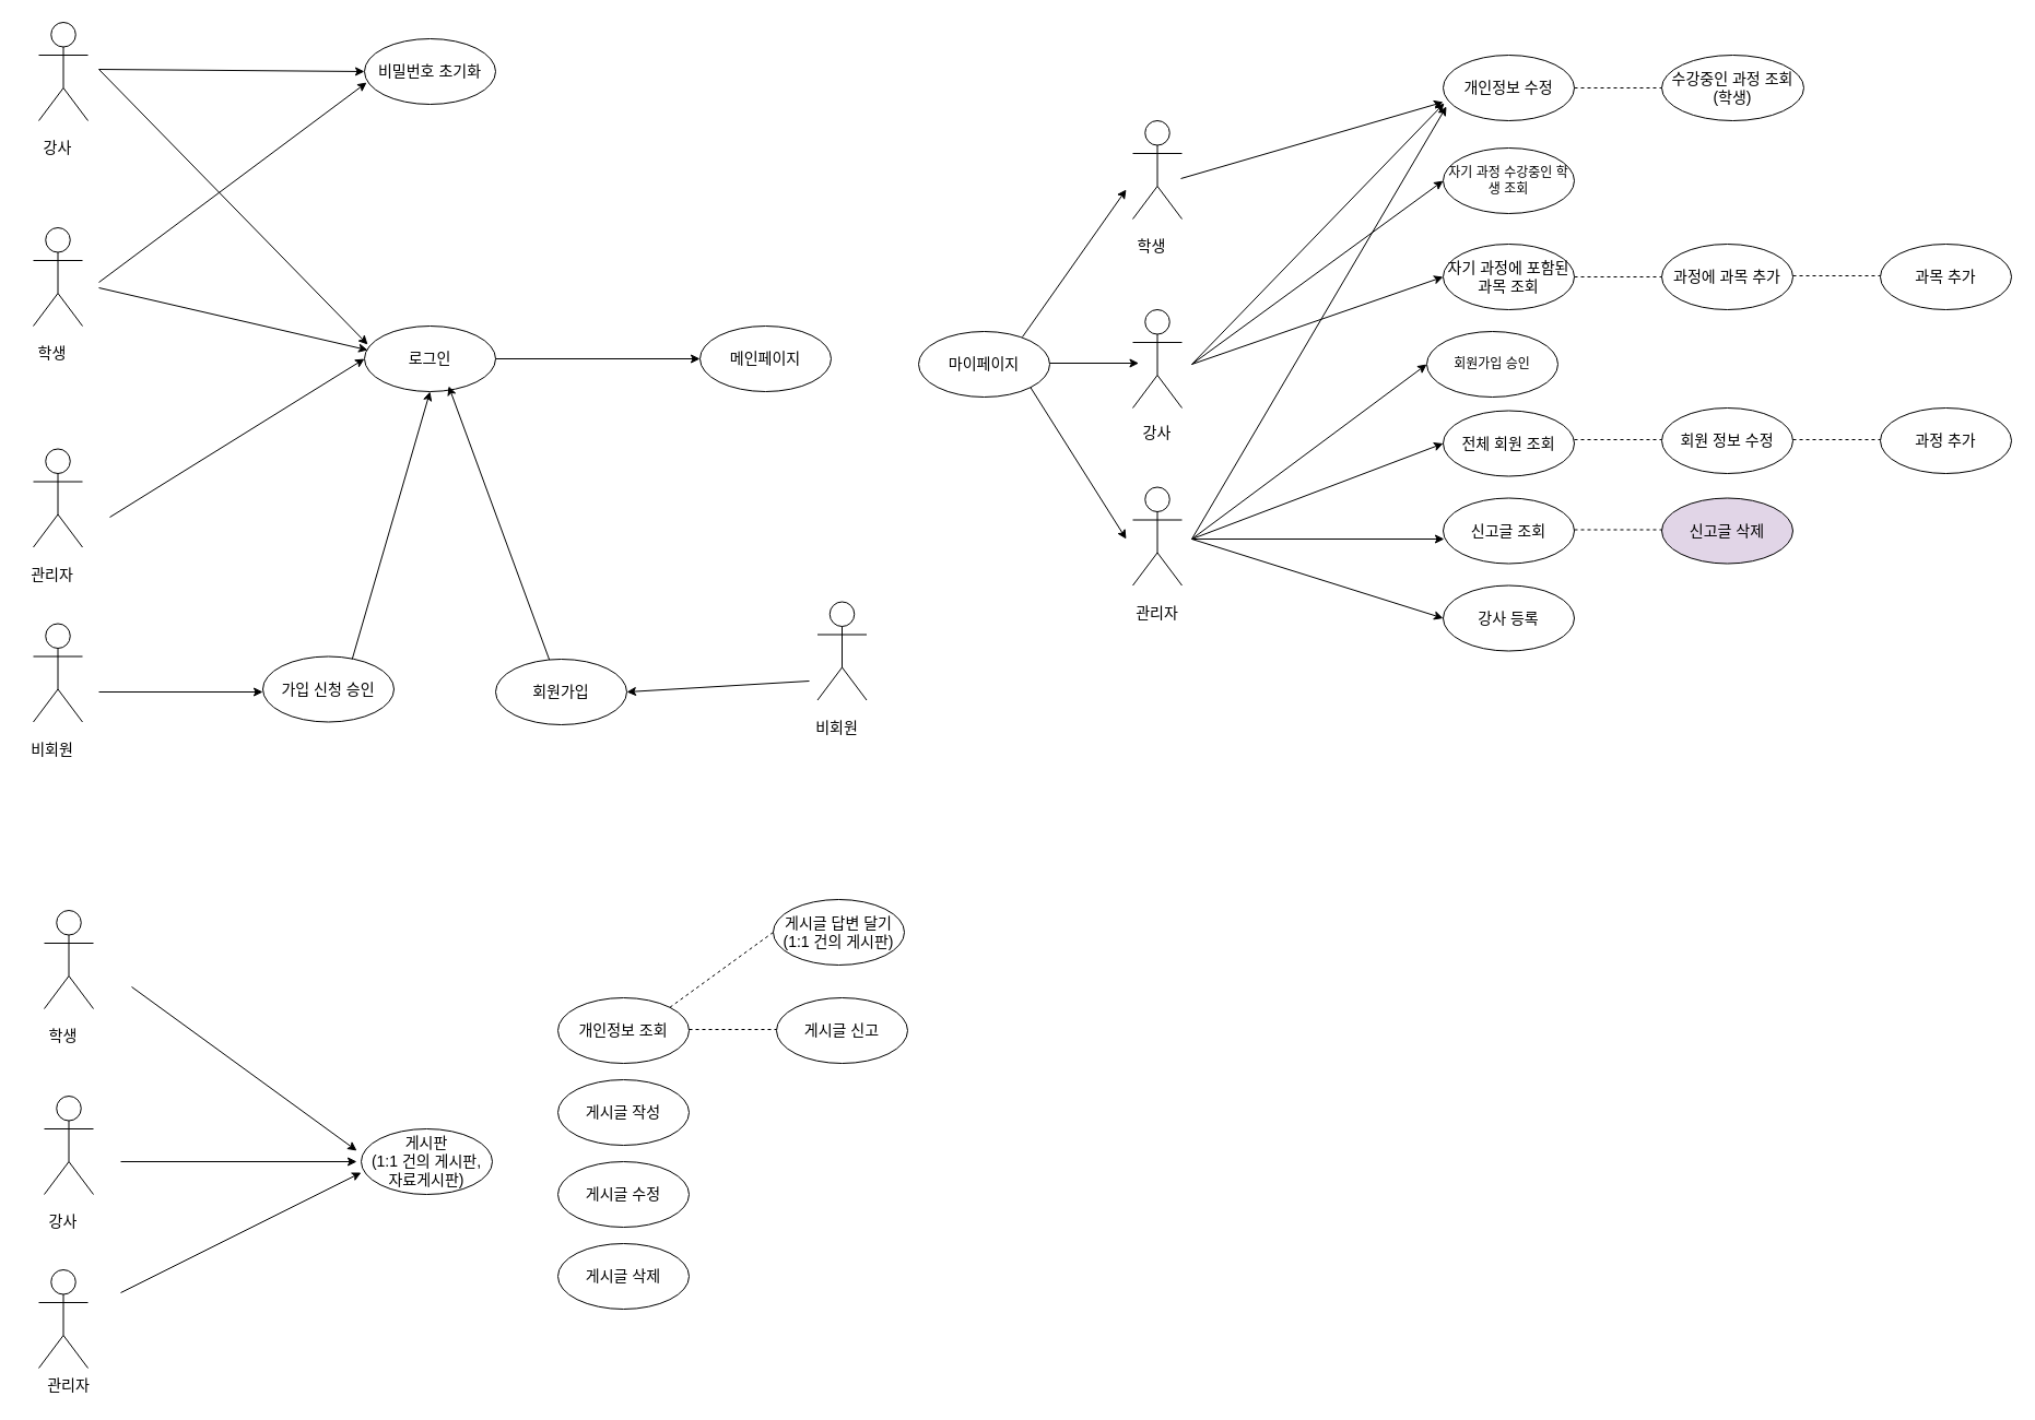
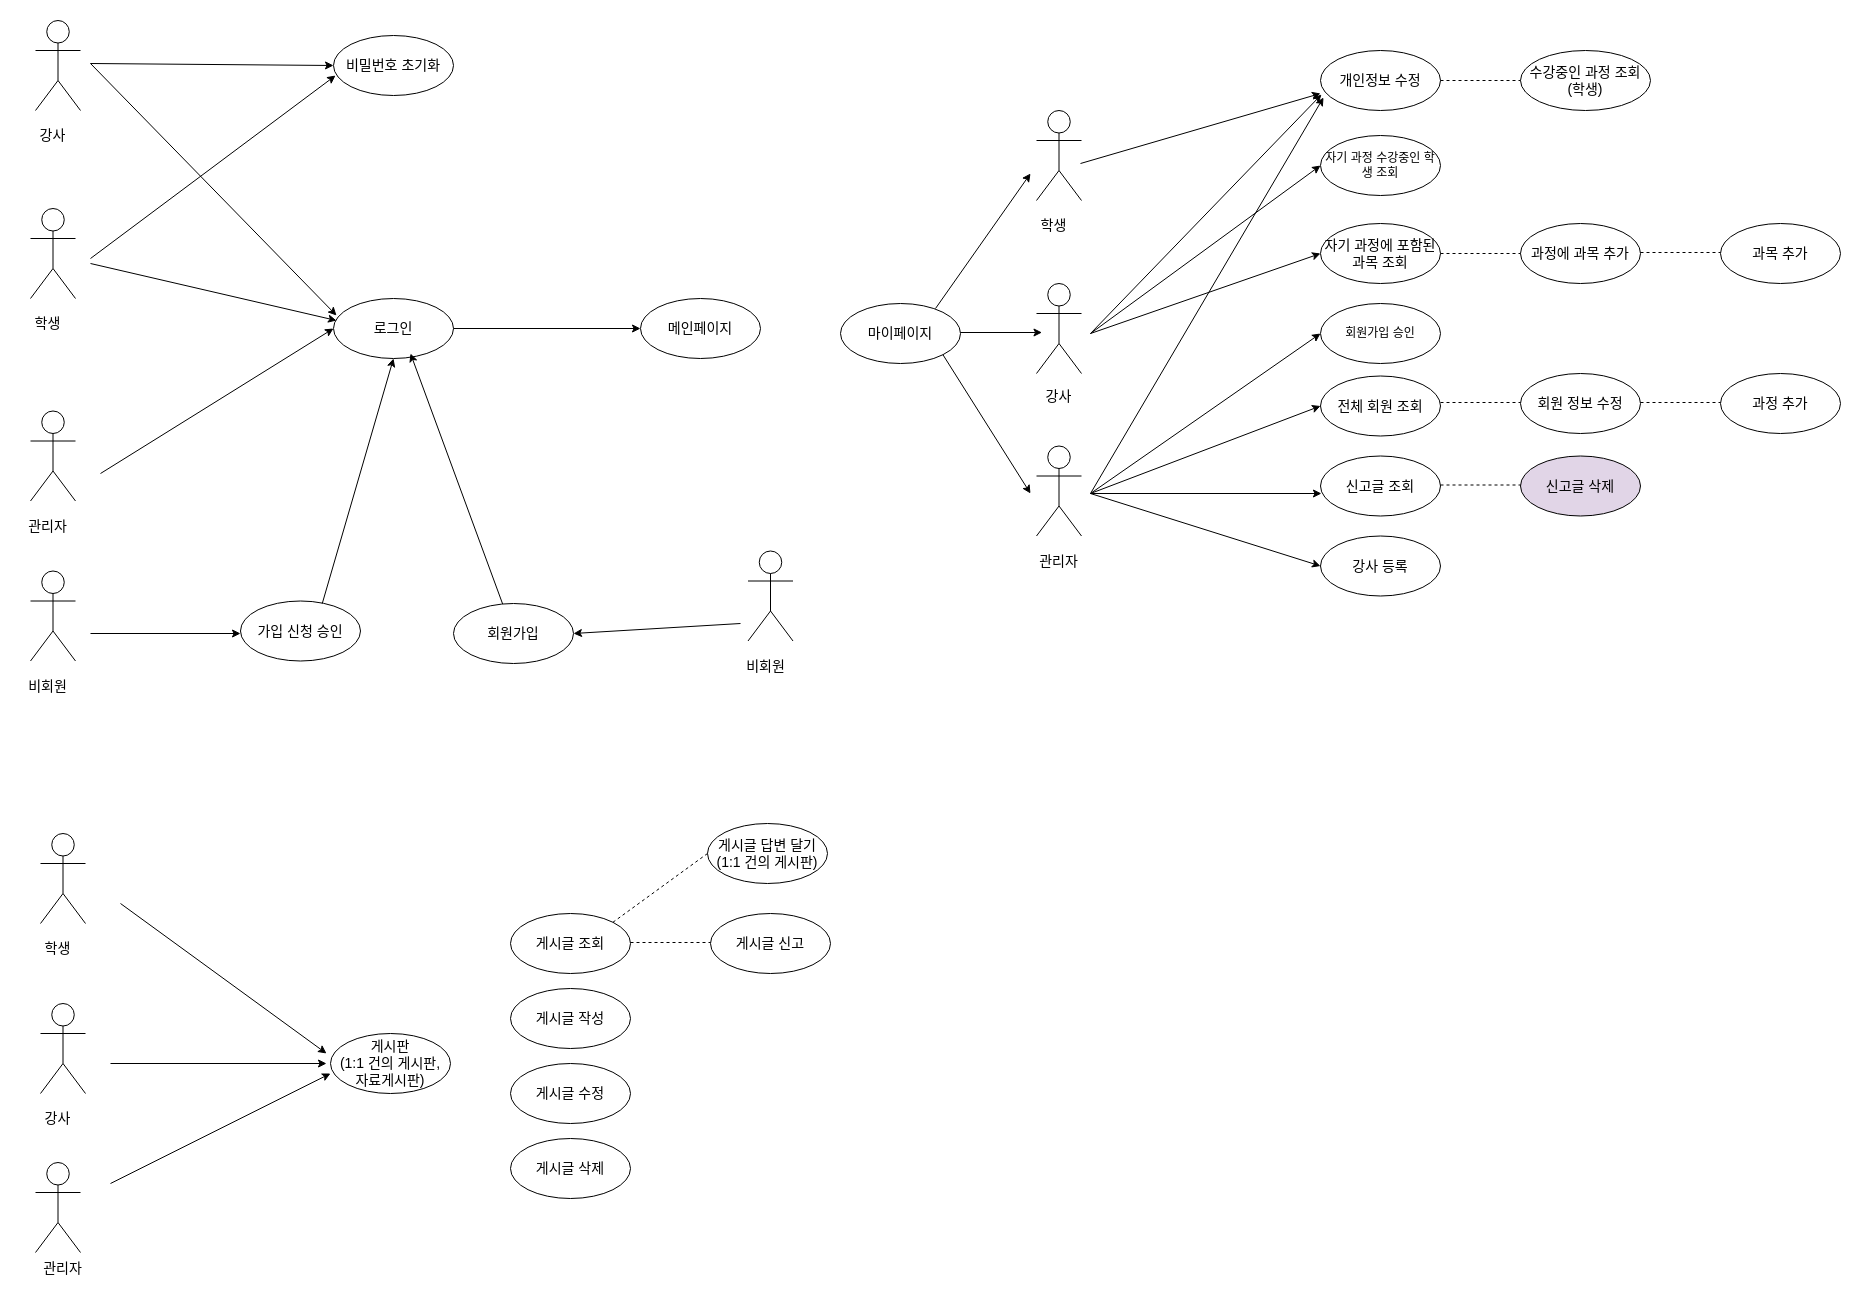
- <mxCell id="44" value="회원가입 승인" style="ellipse;whiteSpace=wrap;html=1;" parent="1" vertex="1"><mxGeometry x="1305" y="303" width="120" height="60" as="geometry" /></mxCell>
+ <mxCell id="44" value="회원가입 승인" style="ellipse;whiteSpace=wrap;html=1;" parent="1" vertex="1"><mxGeometry x="1320" y="303" width="120" height="60" as="geometry" /></mxCell>
- <mxCell id="65" value="&lt;span style=&quot;font-size: 14px&quot;&gt;개인정보 조회&lt;/span&gt;" style="ellipse;whiteSpace=wrap;html=1;" parent="1" vertex="1"><mxGeometry x="510" y="913" width="120" height="60" as="geometry" /></mxCell>
+ <mxCell id="65" value="&lt;span style=&quot;font-size: 14px&quot;&gt;게시글 조회&lt;/span&gt;" style="ellipse;whiteSpace=wrap;html=1;" parent="1" vertex="1"><mxGeometry x="510" y="913" width="120" height="60" as="geometry" /></mxCell>
